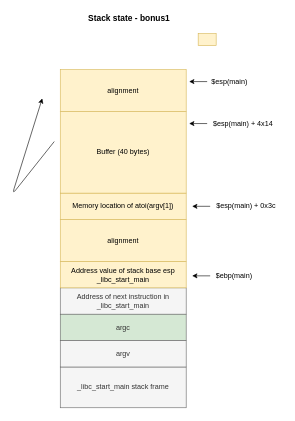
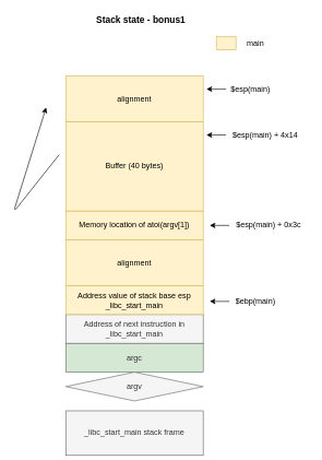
+ <mxCell id="21" value="main" style="text;html=1;strokeColor=none;fillColor=none;align=center;verticalAlign=middle;whiteSpace=wrap;rounded=0;" vertex="1" parent="1"><mxGeometry x="370" y="55" width="40" height="20" as="geometry" /></mxCell>
- <mxCell id="6" value="argv" style="rounded=0;whiteSpace=wrap;html=1;fillColor=#f5f5f5;strokeColor=#666666;fontColor=#333333;" vertex="1" parent="1"><mxGeometry x="100" y="567" width="210" height="44" as="geometry" /></mxCell>
+ <mxCell id="6" value="argv" style="rhombus;whiteSpace=wrap;html=1;fillColor=#f5f5f5;strokeColor=#666666;fontColor=#333333;" vertex="1" parent="1"><mxGeometry x="100" y="567" width="210" height="44" as="geometry" /></mxCell>
- <mxCell id="3" value="_libc_start_main stack frame" style="rounded=0;whiteSpace=wrap;html=1;fillColor=#f5f5f5;strokeColor=#666666;fontColor=#333333;" parent="1" vertex="1"><mxGeometry x="100" y="611" width="210" height="68" as="geometry" /></mxCell>
+ <mxCell id="3" value="_libc_start_main stack frame" style="rounded=0;whiteSpace=wrap;html=1;fillColor=#f5f5f5;strokeColor=#666666;fontColor=#333333;" parent="1" vertex="1"><mxGeometry x="100" y="626" width="210" height="68" as="geometry" /></mxCell>
